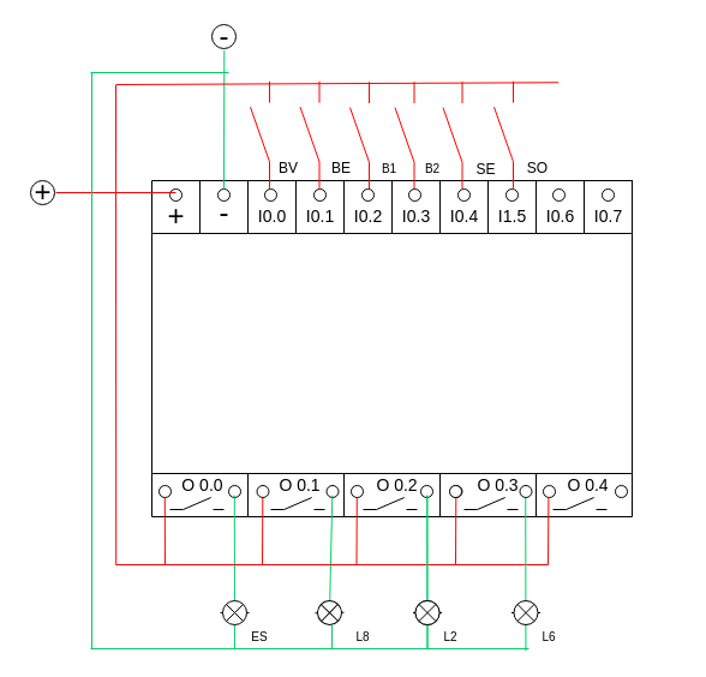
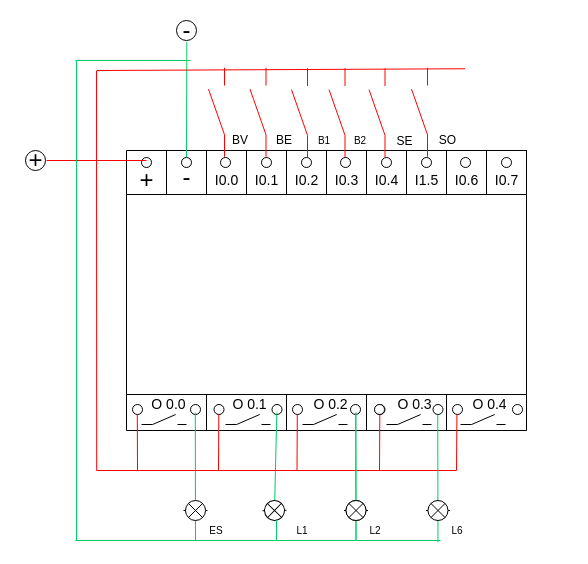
- <mxCell id="76" value="&lt;span style=&quot;font-size: 10px&quot;&gt;L8&lt;/span&gt;" style="text;html=1;strokeColor=none;fillColor=none;align=center;verticalAlign=middle;whiteSpace=wrap;rounded=0;" parent="1" vertex="1"><mxGeometry x="281.5" y="520" width="40" height="20" as="geometry" /></mxCell>
+ <mxCell id="76" value="&lt;span style=&quot;font-size: 10px&quot;&gt;L1&lt;/span&gt;" style="text;html=1;strokeColor=none;fillColor=none;align=center;verticalAlign=middle;whiteSpace=wrap;rounded=0;" parent="1" vertex="1"><mxGeometry x="281.5" y="520" width="40" height="20" as="geometry" /></mxCell>
